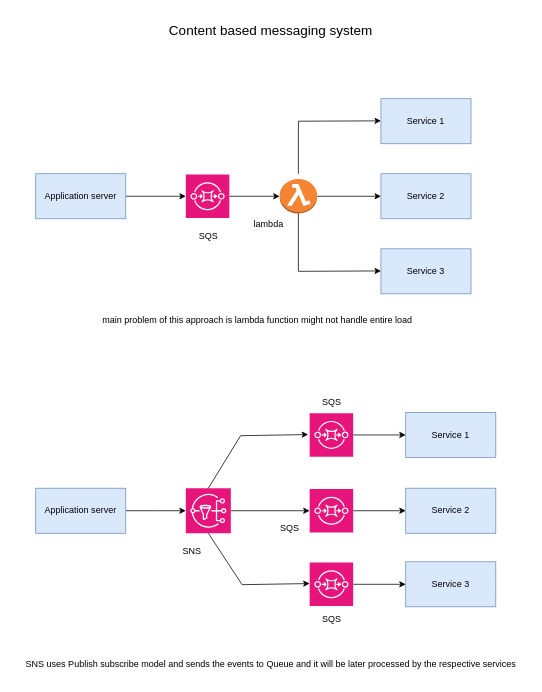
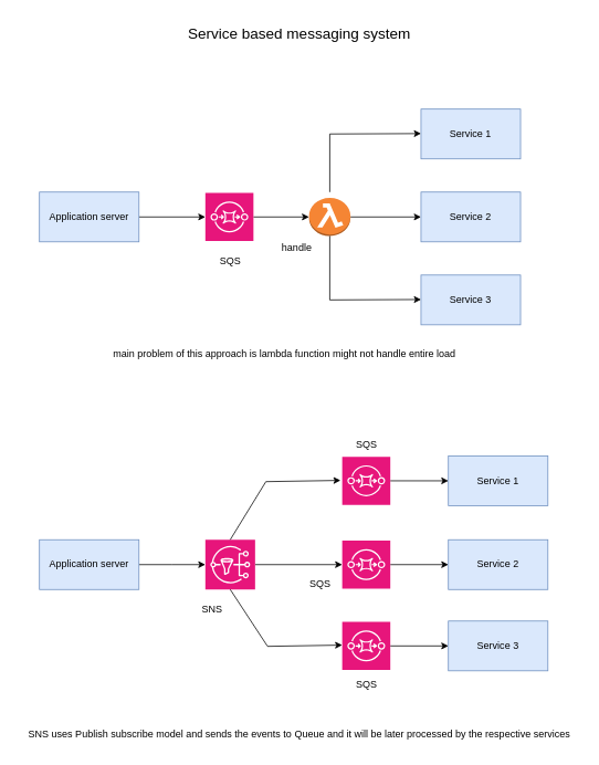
- <mxCell id="15" value="&lt;font style=&quot;font-size: 18px;&quot;&gt;Content based messaging system&lt;/font&gt;" style="text;html=1;align=center;verticalAlign=middle;resizable=0;points=[];autosize=1;strokeColor=none;fillColor=none;imageAlign=center;" vertex="1" parent="1"><mxGeometry x="215" y="20" width="290" height="40" as="geometry" /></mxCell>
+ <mxCell id="15" value="&lt;font style=&quot;font-size: 18px;&quot;&gt;Service based messaging system&lt;/font&gt;" style="text;html=1;align=center;verticalAlign=middle;resizable=0;points=[];autosize=1;strokeColor=none;fillColor=none;imageAlign=center;" vertex="1" parent="1"><mxGeometry x="215" y="20" width="290" height="40" as="geometry" /></mxCell>
- <mxCell id="14" value="lambda" style="text;html=1;align=center;verticalAlign=middle;resizable=0;points=[];autosize=1;strokeColor=none;fillColor=none;" vertex="1" parent="1"><mxGeometry x="327" y="284" width="60" height="30" as="geometry" /></mxCell>
+ <mxCell id="14" value="handle" style="text;html=1;align=center;verticalAlign=middle;resizable=0;points=[];autosize=1;strokeColor=none;fillColor=none;" vertex="1" parent="1"><mxGeometry x="327" y="284" width="60" height="30" as="geometry" /></mxCell>
